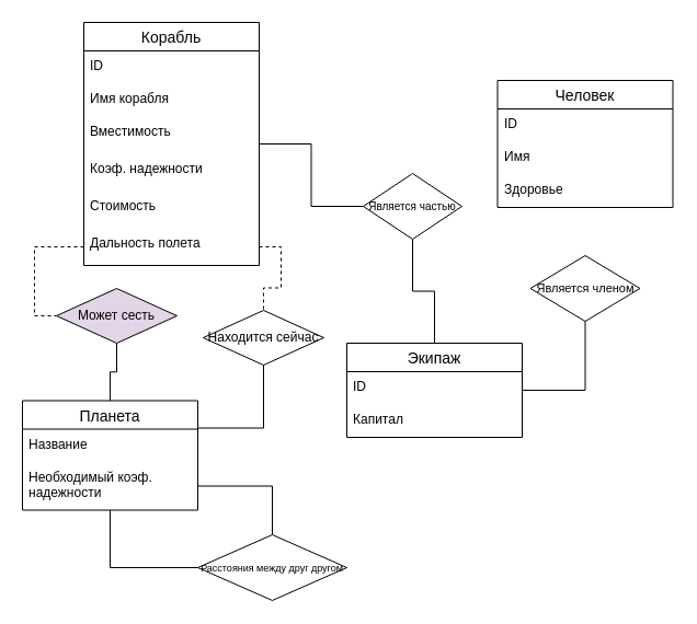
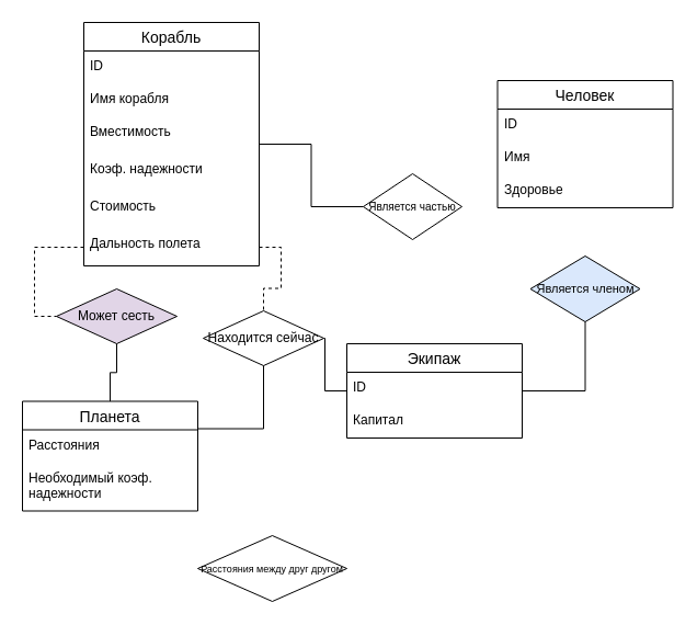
- <mxCell id="2" value="&lt;p style=&quot;line-height: 110%; font-size: 11px;&quot;&gt;&lt;font style=&quot;font-size: 11px;&quot;&gt;Является членом&lt;br&gt;&lt;/font&gt;&lt;/p&gt;" style="rhombus;whiteSpace=wrap;html=1;" parent="1" vertex="1"><mxGeometry x="483.5" y="233" width="100" height="60" as="geometry" /></mxCell>
+ <mxCell id="2" value="&lt;p style=&quot;line-height: 110%; font-size: 11px;&quot;&gt;&lt;font style=&quot;font-size: 11px;&quot;&gt;Является членом&lt;br&gt;&lt;/font&gt;&lt;/p&gt;" style="rhombus;whiteSpace=wrap;html=1;fillColor=#dae8fc;" parent="1" vertex="1"><mxGeometry x="483.5" y="233" width="100" height="60" as="geometry" /></mxCell>
- <mxCell id="24" style="edgeStyle=orthogonalEdgeStyle;rounded=0;orthogonalLoop=1;jettySize=auto;html=1;entryX=0.5;entryY=1;entryDx=0;entryDy=0;endArrow=none;endFill=0;" edge="1" parent="1" source="25" target="3"><mxGeometry relative="1" as="geometry" /></mxCell>
+ <mxCell id="24" style="edgeStyle=orthogonalEdgeStyle;rounded=0;orthogonalLoop=1;jettySize=auto;html=1;endArrow=none;endFill=0;" edge="1" parent="1" source="25" target="18"><mxGeometry relative="1" as="geometry" /></mxCell>
- <mxCell id="42" value="Название" style="text;strokeColor=none;fillColor=none;spacingLeft=4;spacingRight=4;overflow=hidden;rotatable=0;points=[[0,0.5],[1,0.5]];portConstraint=eastwest;fontSize=12;whiteSpace=wrap;html=1;" vertex="1" parent="41"><mxGeometry y="26" width="160" height="30" as="geometry" /></mxCell>
+ <mxCell id="42" value="Расстояния" style="text;strokeColor=none;fillColor=none;spacingLeft=4;spacingRight=4;overflow=hidden;rotatable=0;points=[[0,0.5],[1,0.5]];portConstraint=eastwest;fontSize=12;whiteSpace=wrap;html=1;" vertex="1" parent="41"><mxGeometry y="26" width="160" height="30" as="geometry" /></mxCell>
- <mxCell id="16" style="edgeStyle=orthogonalEdgeStyle;rounded=0;orthogonalLoop=1;jettySize=auto;html=1;entryX=1;entryY=0.5;entryDx=0;entryDy=0;endArrow=none;endFill=0;" edge="1" parent="1" source="17" target="43"><mxGeometry relative="1" as="geometry" /></mxCell>
- <mxCell id="40" style="edgeStyle=orthogonalEdgeStyle;rounded=0;orthogonalLoop=1;jettySize=auto;html=1;entryX=0;entryY=0.5;entryDx=0;entryDy=0;endArrow=none;endFill=0;" edge="1" parent="1" source="41" target="17"><mxGeometry relative="1" as="geometry" /></mxCell>
